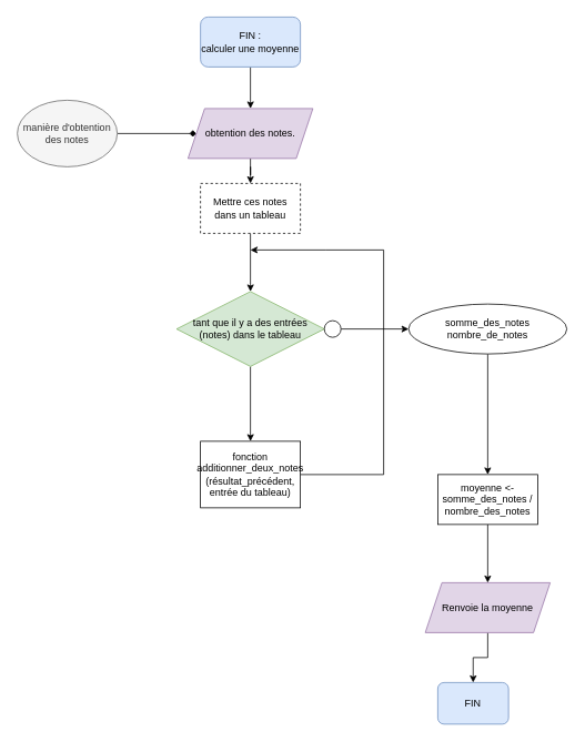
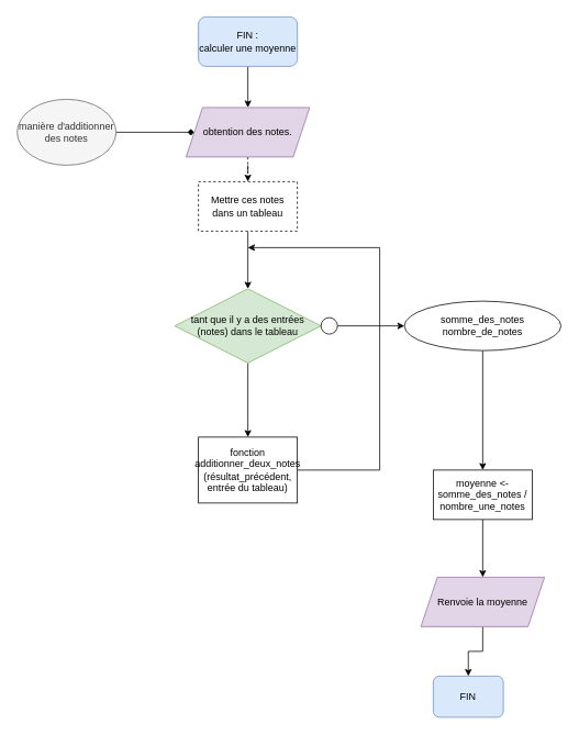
- <mxCell id="5" value="manière d'obtention des notes" style="ellipse;whiteSpace=wrap;html=1;fillColor=#f5f5f5;strokeColor=#666666;fontColor=#333333;" parent="1" vertex="1"><mxGeometry x="20" y="120" width="120" height="80" as="geometry" /></mxCell>
+ <mxCell id="5" value="manière d'additionner des notes" style="ellipse;whiteSpace=wrap;html=1;fillColor=#f5f5f5;strokeColor=#666666;fontColor=#333333;" parent="1" vertex="1"><mxGeometry x="20" y="120" width="120" height="80" as="geometry" /></mxCell>
- <mxCell id="6" style="edgeStyle=orthogonalEdgeStyle;rounded=0;orthogonalLoop=1;jettySize=auto;html=1;" edge="1" parent="1" source="7" target="16"><mxGeometry relative="1" as="geometry"><mxPoint x="300" y="250" as="targetPoint" /></mxGeometry></mxCell>
+ <mxCell id="6" style="edgeStyle=orthogonalEdgeStyle;rounded=0;orthogonalLoop=1;jettySize=auto;html=1;dashed=1;" edge="1" parent="1" source="7" target="16"><mxGeometry relative="1" as="geometry"><mxPoint x="300" y="250" as="targetPoint" /></mxGeometry></mxCell>
- <mxCell id="11" value="moyenne &amp;lt;- somme_des_notes / nombre_des_notes" style="rounded=0;whiteSpace=wrap;html=1;" parent="1" vertex="1"><mxGeometry x="525" y="570" width="120" height="60" as="geometry" /></mxCell>
+ <mxCell id="11" value="moyenne &amp;lt;- somme_des_notes / nombre_une_notes" style="rounded=0;whiteSpace=wrap;html=1;" parent="1" vertex="1"><mxGeometry x="525" y="570" width="120" height="60" as="geometry" /></mxCell>
